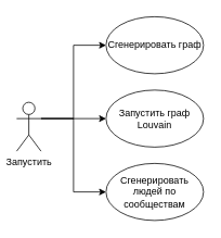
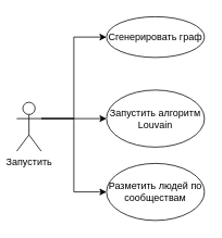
- <mxCell id="6" value="Сгенерировать граф" style="ellipse;whiteSpace=wrap;html=1;" vertex="1" parent="1"><mxGeometry x="130" y="20" width="120" height="70" as="geometry" /></mxCell>
+ <mxCell id="6" value="Сгенерировать граф" style="ellipse;whiteSpace=wrap;html=1;" vertex="1" parent="1"><mxGeometry x="130" y="20" width="120" height="50" as="geometry" /></mxCell>
- <mxCell id="7" value="Запустить граф&lt;div&gt;Louvain&lt;/div&gt;" style="ellipse;whiteSpace=wrap;html=1;" vertex="1" parent="1"><mxGeometry x="130" y="110" width="120" height="70" as="geometry" /></mxCell>
+ <mxCell id="7" value="Запустить алгоритм&lt;div&gt;Louvain&lt;/div&gt;" style="ellipse;whiteSpace=wrap;html=1;" vertex="1" parent="1"><mxGeometry x="130" y="110" width="120" height="70" as="geometry" /></mxCell>
- <mxCell id="8" value="Сгенерировать людей по сообществам" style="ellipse;whiteSpace=wrap;html=1;" vertex="1" parent="1"><mxGeometry x="130" y="200" width="120" height="70" as="geometry" /></mxCell>
+ <mxCell id="8" value="Разметить людей по сообществам" style="ellipse;whiteSpace=wrap;html=1;" vertex="1" parent="1"><mxGeometry x="130" y="200" width="120" height="70" as="geometry" /></mxCell>
